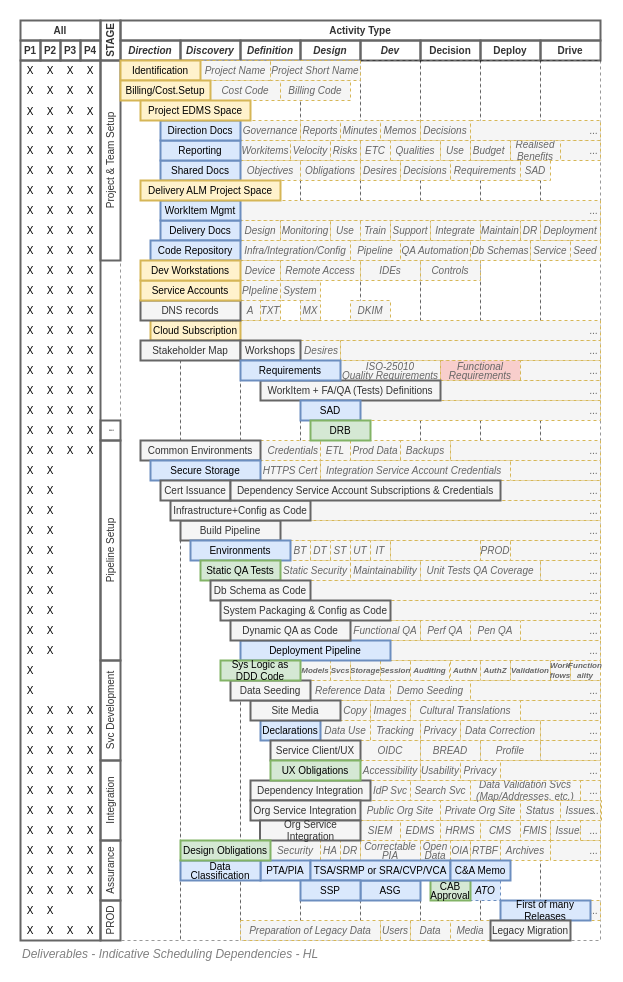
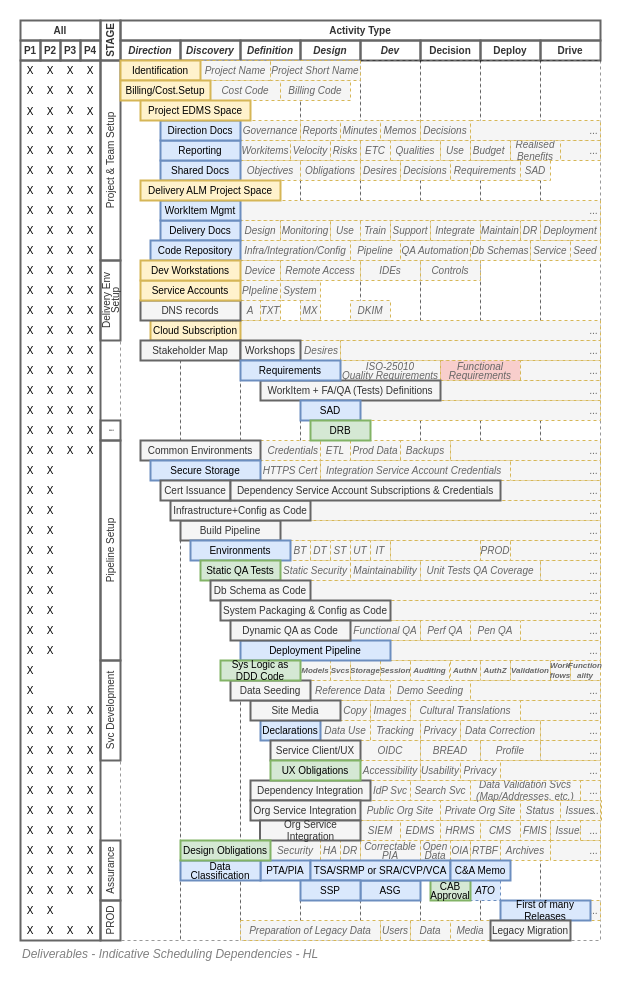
+ <mxCell id="22" value="&lt;p style=&quot;line-height: 90%&quot;&gt;Delivery Env Setup&lt;/p&gt;" style="rounded=0;whiteSpace=wrap;html=1;fontSize=10;align=center;strokeColor=#666666;fontStyle=0;strokeWidth=2;horizontal=0;fontColor=#333333;fillColor=none;" vertex="1" parent="4"><mxGeometry x="100" y="260" width="20" height="80" as="geometry" /></mxCell>
- <mxCell id="26" value="Integration" style="rounded=0;whiteSpace=wrap;html=1;fontSize=10;align=center;strokeColor=#666666;fontStyle=0;strokeWidth=2;horizontal=0;fontColor=#333333;fillColor=none;" vertex="1" parent="4"><mxGeometry x="100" y="760" width="20" height="80" as="geometry" /></mxCell>
